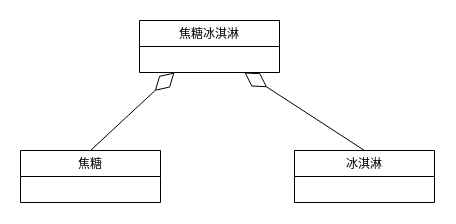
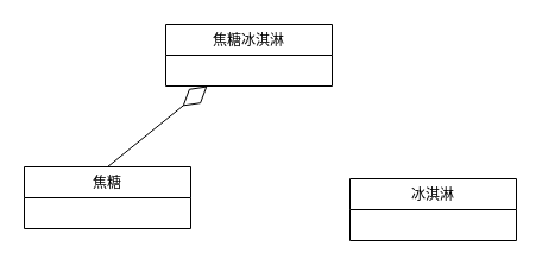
- <mxCell id="6" value="" style="endArrow=diamondThin;endFill=0;endSize=24;html=1;rounded=0;entryX=0.75;entryY=1;entryDx=0;entryDy=0;exitX=0.5;exitY=0;exitDx=0;exitDy=0;" parent="1" source="4" target="3" edge="1"><mxGeometry width="160" relative="1" as="geometry"><mxPoint x="264" y="290" as="sourcePoint" /><mxPoint x="424" y="290" as="targetPoint" /></mxGeometry></mxCell>
- <mxCell id="2" value="焦糖" style="swimlane;fontStyle=0;childLayout=stackLayout;horizontal=1;startSize=26;fillColor=none;horizontalStack=0;resizeParent=1;resizeParentMax=0;resizeLast=0;collapsible=1;marginBottom=0;" parent="1" vertex="1"><mxGeometry x="20" y="150" width="140" height="52" as="geometry" /></mxCell>
+ <mxCell id="2" value="焦糖" style="swimlane;fontStyle=0;childLayout=stackLayout;horizontal=1;startSize=26;fillColor=none;horizontalStack=0;resizeParent=1;resizeParentMax=0;resizeLast=0;collapsible=1;marginBottom=0;" parent="1" vertex="1"><mxGeometry x="20" y="140" width="140" height="52" as="geometry" /></mxCell>
